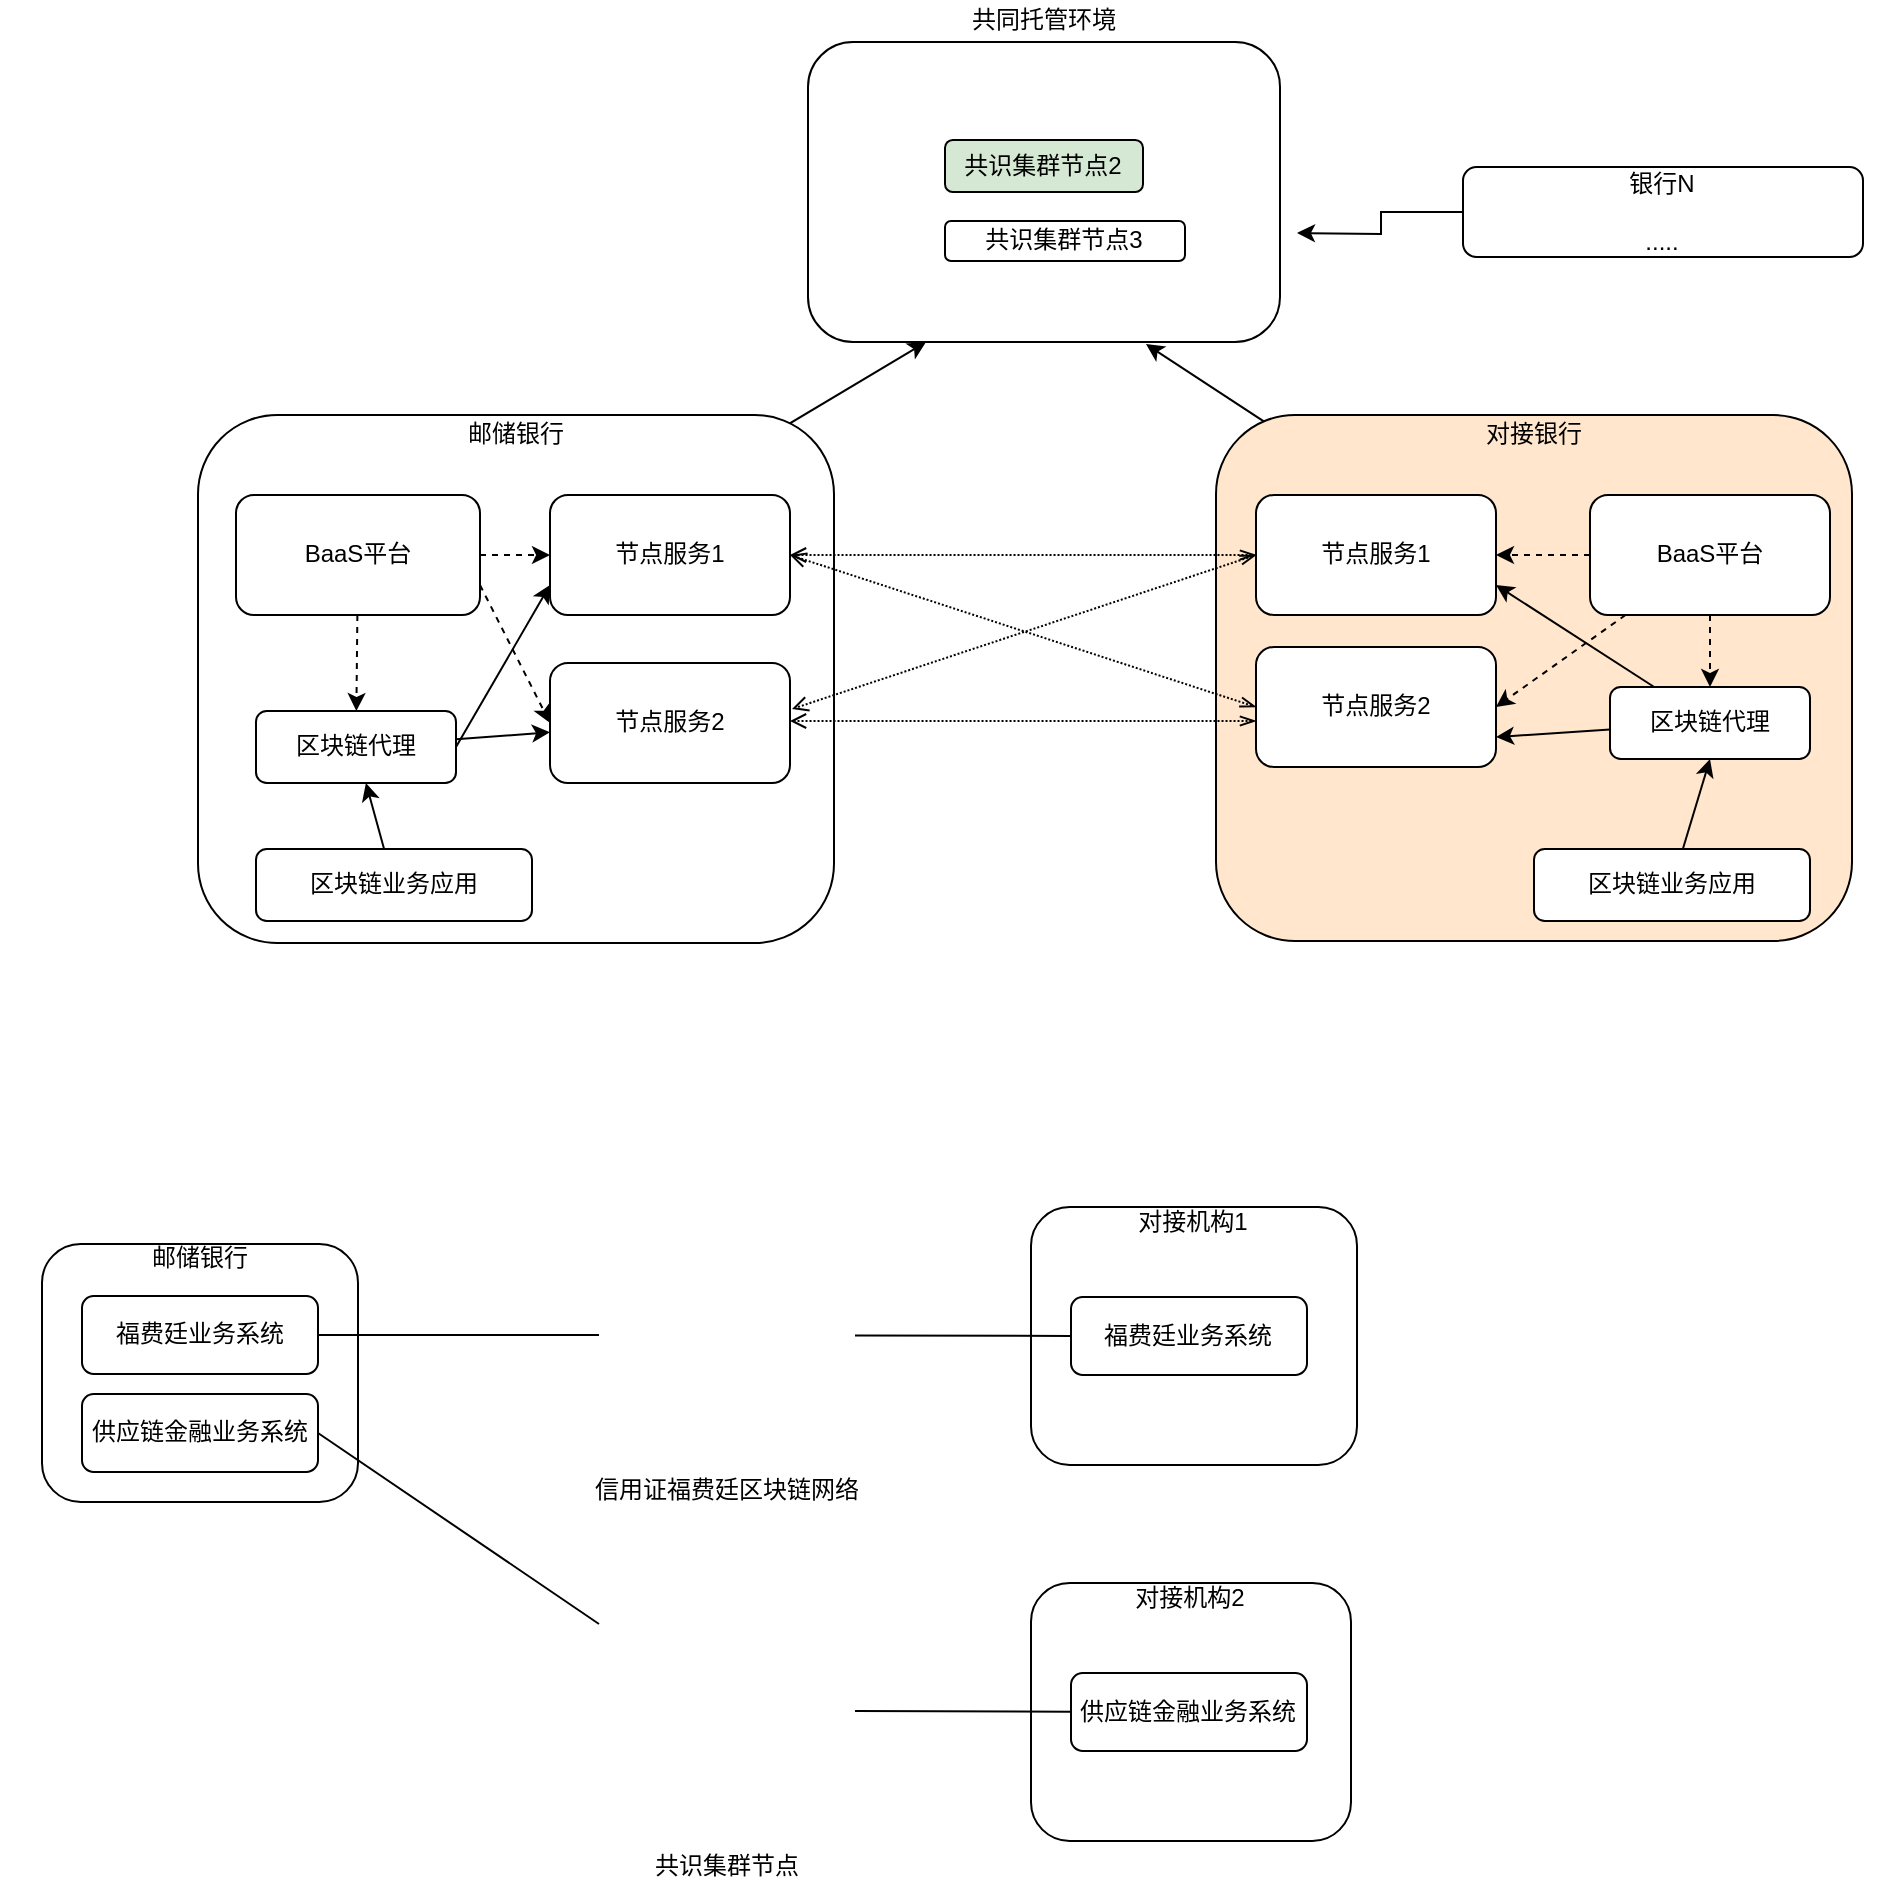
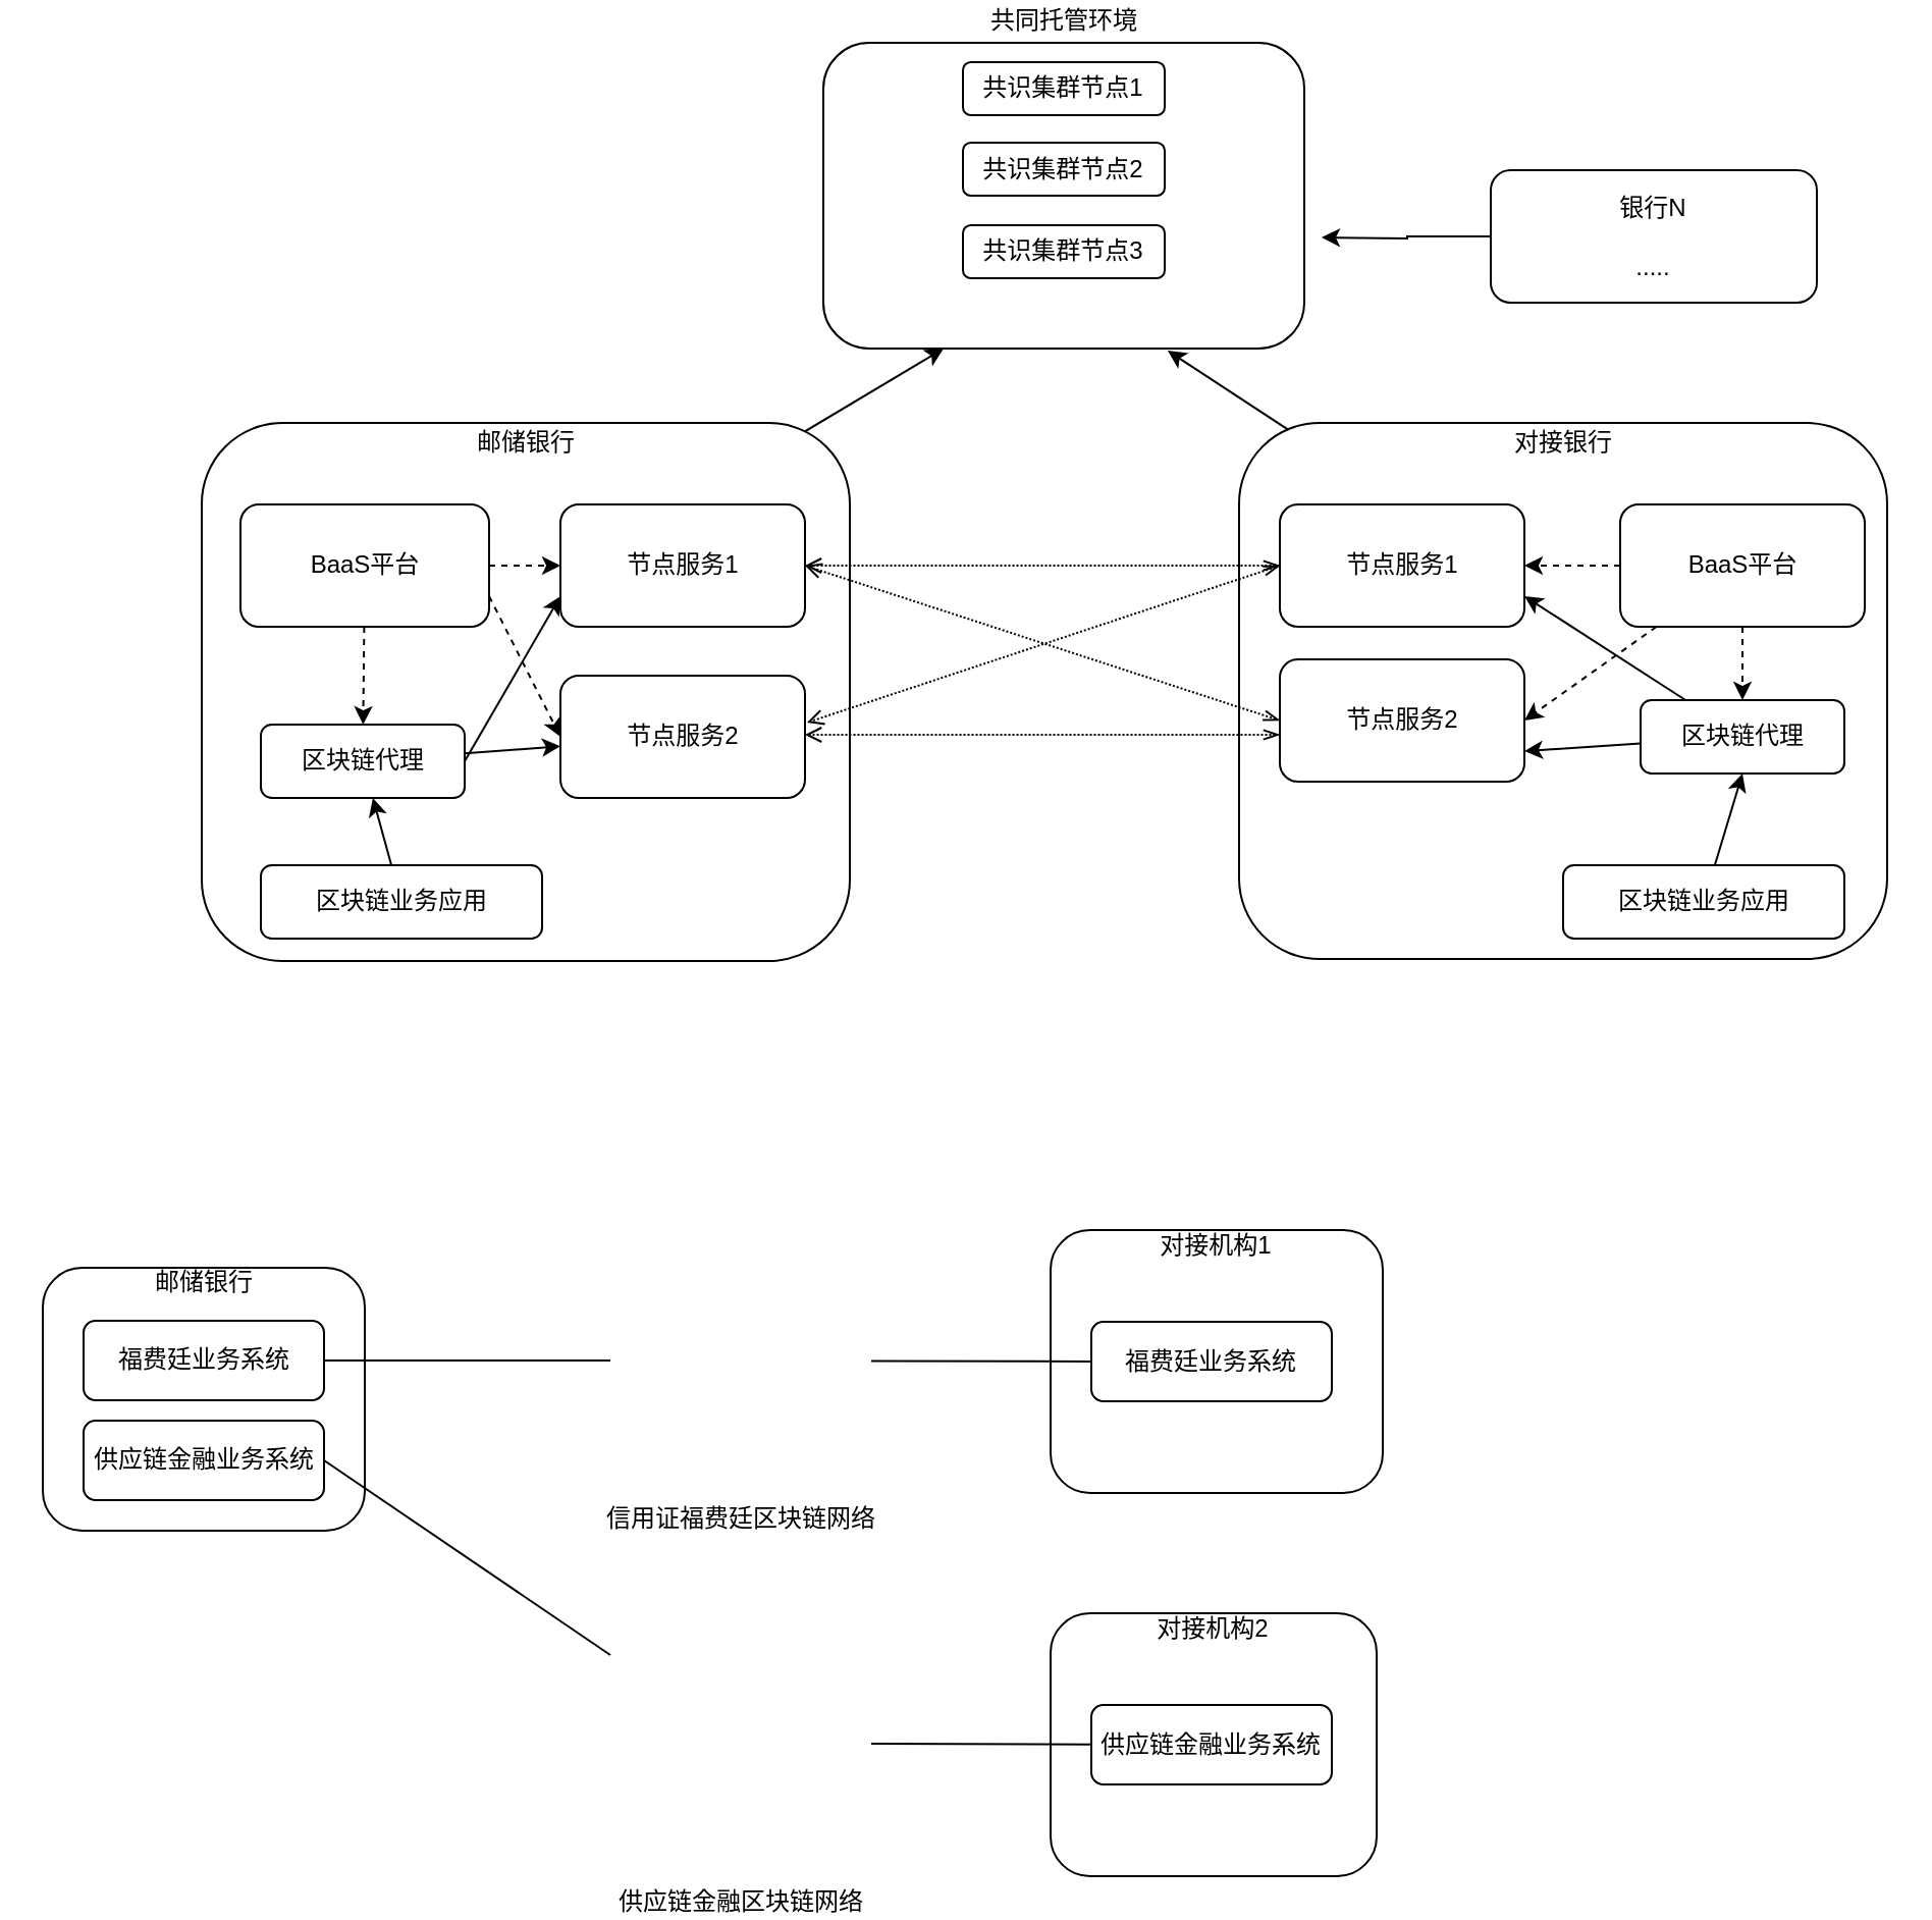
+ <mxCell id="9" value="共识集群节点1" style="rounded=1;whiteSpace=wrap;html=1;" vertex="1" parent="1"><mxGeometry x="472" y="30" width="99" height="26" as="geometry" /></mxCell>
- <mxCell id="10" value="共识集群节点2&lt;br&gt;" style="rounded=1;whiteSpace=wrap;html=1;fillColor=#d5e8d4;" vertex="1" parent="1"><mxGeometry x="472" y="69.5" width="99" height="26" as="geometry" /></mxCell>
+ <mxCell id="10" value="共识集群节点2&lt;br&gt;" style="rounded=1;whiteSpace=wrap;html=1;" vertex="1" parent="1"><mxGeometry x="472" y="69.5" width="99" height="26" as="geometry" /></mxCell>
- <mxCell id="8" value="&lt;br&gt;&lt;br&gt;银行N&lt;br&gt;&lt;br&gt;.....&lt;br&gt;&lt;br&gt;&lt;br&gt;" style="rounded=1;whiteSpace=wrap;html=1;" vertex="1" parent="1"><mxGeometry x="731" y="83" width="200" height="45" as="geometry" /></mxCell>
+ <mxCell id="8" value="&lt;br&gt;&lt;br&gt;银行N&lt;br&gt;&lt;br&gt;.....&lt;br&gt;&lt;br&gt;&lt;br&gt;" style="rounded=1;whiteSpace=wrap;html=1;" vertex="1" parent="1"><mxGeometry x="731" y="83" width="160" height="65" as="geometry" /></mxCell>
- <mxCell id="11" value="共识集群节点3" style="rounded=1;whiteSpace=wrap;html=1;" vertex="1" parent="1"><mxGeometry x="472" y="110" width="120" height="20" as="geometry" /></mxCell>
+ <mxCell id="11" value="共识集群节点3" style="rounded=1;whiteSpace=wrap;html=1;" vertex="1" parent="1"><mxGeometry x="472" y="110" width="99" height="26" as="geometry" /></mxCell>
- <mxCell id="5" value="对接银行&lt;br&gt;&lt;br&gt;&lt;br&gt;&lt;br&gt;&lt;br&gt;&lt;br&gt;&lt;br&gt;&lt;br&gt;&lt;br&gt;&lt;br&gt;&lt;br&gt;&lt;br&gt;&lt;br&gt;&lt;br&gt;&lt;br&gt;&lt;br&gt;&lt;br&gt;&lt;br&gt;" style="rounded=1;whiteSpace=wrap;html=1;fillColor=#ffe6cc;" vertex="1" parent="1"><mxGeometry x="607.5" y="207" width="318" height="263" as="geometry" /></mxCell>
+ <mxCell id="5" value="对接银行&lt;br&gt;&lt;br&gt;&lt;br&gt;&lt;br&gt;&lt;br&gt;&lt;br&gt;&lt;br&gt;&lt;br&gt;&lt;br&gt;&lt;br&gt;&lt;br&gt;&lt;br&gt;&lt;br&gt;&lt;br&gt;&lt;br&gt;&lt;br&gt;&lt;br&gt;&lt;br&gt;" style="rounded=1;whiteSpace=wrap;html=1;" vertex="1" parent="1"><mxGeometry x="607.5" y="207" width="318" height="263" as="geometry" /></mxCell>
- <mxCell id="42" value="共识集群节点" style="shape=image;html=1;verticalAlign=top;verticalLabelPosition=bottom;labelBackgroundColor=#ffffff;imageAspect=0;aspect=fixed;image=https://cdn0.iconfinder.com/data/icons/blockchain-classic/256/Storj-128.png" vertex="1" parent="1"><mxGeometry x="299" y="791" width="128" height="128" as="geometry" /></mxCell>
+ <mxCell id="42" value="供应链金融区块链网络" style="shape=image;html=1;verticalAlign=top;verticalLabelPosition=bottom;labelBackgroundColor=#ffffff;imageAspect=0;aspect=fixed;image=https://cdn0.iconfinder.com/data/icons/blockchain-classic/256/Storj-128.png" vertex="1" parent="1"><mxGeometry x="299" y="791" width="128" height="128" as="geometry" /></mxCell>
